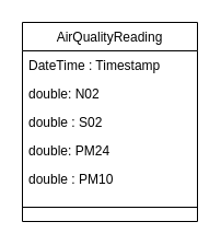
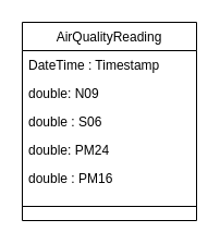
- <mxCell id="4" value="double: N02" style="text;align=left;verticalAlign=top;spacingLeft=4;spacingRight=4;overflow=hidden;rotatable=0;points=[[0,0.5],[1,0.5]];portConstraint=eastwest;" vertex="1" parent="2"><mxGeometry y="52" width="160" height="26" as="geometry" /></mxCell>
+ <mxCell id="4" value="double: N09" style="text;align=left;verticalAlign=top;spacingLeft=4;spacingRight=4;overflow=hidden;rotatable=0;points=[[0,0.5],[1,0.5]];portConstraint=eastwest;" vertex="1" parent="2"><mxGeometry y="52" width="160" height="26" as="geometry" /></mxCell>
- <mxCell id="5" value="double : S02" style="text;align=left;verticalAlign=top;spacingLeft=4;spacingRight=4;overflow=hidden;rotatable=0;points=[[0,0.5],[1,0.5]];portConstraint=eastwest;" vertex="1" parent="2"><mxGeometry y="78" width="160" height="26" as="geometry" /></mxCell>
+ <mxCell id="5" value="double : S06" style="text;align=left;verticalAlign=top;spacingLeft=4;spacingRight=4;overflow=hidden;rotatable=0;points=[[0,0.5],[1,0.5]];portConstraint=eastwest;" vertex="1" parent="2"><mxGeometry y="78" width="160" height="26" as="geometry" /></mxCell>
- <mxCell id="7" value="double : PM10" style="text;align=left;verticalAlign=top;spacingLeft=4;spacingRight=4;overflow=hidden;rotatable=0;points=[[0,0.5],[1,0.5]];portConstraint=eastwest;" vertex="1" parent="2"><mxGeometry y="130" width="160" height="26" as="geometry" /></mxCell>
+ <mxCell id="7" value="double : PM16" style="text;align=left;verticalAlign=top;spacingLeft=4;spacingRight=4;overflow=hidden;rotatable=0;points=[[0,0.5],[1,0.5]];portConstraint=eastwest;" vertex="1" parent="2"><mxGeometry y="130" width="160" height="26" as="geometry" /></mxCell>
